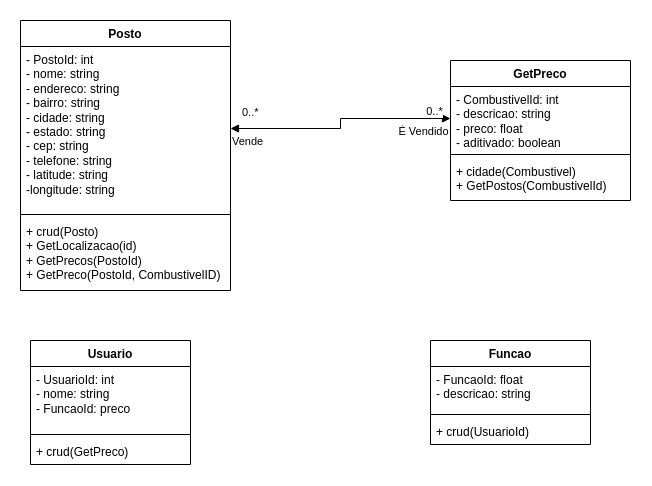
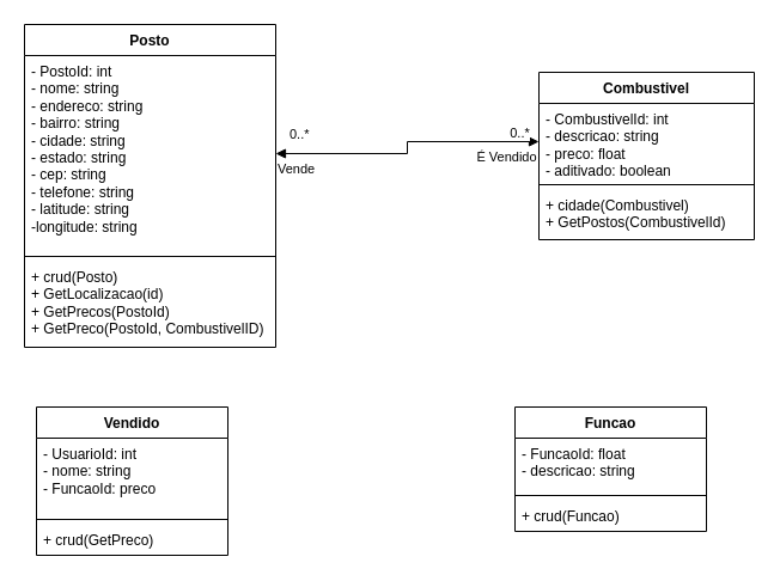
- <mxCell id="6" value="GetPreco&lt;br&gt;" style="swimlane;fontStyle=1;align=center;verticalAlign=top;childLayout=stackLayout;horizontal=1;startSize=26;horizontalStack=0;resizeParent=1;resizeParentMax=0;resizeLast=0;collapsible=1;marginBottom=0;whiteSpace=wrap;html=1;" vertex="1" parent="1"><mxGeometry x="450" y="60" width="180" height="140" as="geometry" /></mxCell>
+ <mxCell id="6" value="Combustivel&lt;br&gt;" style="swimlane;fontStyle=1;align=center;verticalAlign=top;childLayout=stackLayout;horizontal=1;startSize=26;horizontalStack=0;resizeParent=1;resizeParentMax=0;resizeLast=0;collapsible=1;marginBottom=0;whiteSpace=wrap;html=1;" vertex="1" parent="1"><mxGeometry x="450" y="60" width="180" height="140" as="geometry" /></mxCell>
- <mxCell id="10" value="Usuario&lt;br&gt;" style="swimlane;fontStyle=1;align=center;verticalAlign=top;childLayout=stackLayout;horizontal=1;startSize=26;horizontalStack=0;resizeParent=1;resizeParentMax=0;resizeLast=0;collapsible=1;marginBottom=0;whiteSpace=wrap;html=1;" vertex="1" parent="1"><mxGeometry x="30" y="340" width="160" height="124" as="geometry"><mxRectangle x="150" y="220" width="90" height="30" as="alternateBounds" /></mxGeometry></mxCell>
+ <mxCell id="10" value="Vendido&lt;br&gt;" style="swimlane;fontStyle=1;align=center;verticalAlign=top;childLayout=stackLayout;horizontal=1;startSize=26;horizontalStack=0;resizeParent=1;resizeParentMax=0;resizeLast=0;collapsible=1;marginBottom=0;whiteSpace=wrap;html=1;" vertex="1" parent="1"><mxGeometry x="30" y="340" width="160" height="124" as="geometry"><mxRectangle x="150" y="220" width="90" height="30" as="alternateBounds" /></mxGeometry></mxCell>
- <mxCell id="17" value="+ crud(UsuarioId)" style="text;strokeColor=none;fillColor=none;align=left;verticalAlign=top;spacingLeft=4;spacingRight=4;overflow=hidden;rotatable=0;points=[[0,0.5],[1,0.5]];portConstraint=eastwest;whiteSpace=wrap;html=1;" vertex="1" parent="14"><mxGeometry y="78" width="160" height="26" as="geometry" /></mxCell>
+ <mxCell id="17" value="+ crud(Funcao)" style="text;strokeColor=none;fillColor=none;align=left;verticalAlign=top;spacingLeft=4;spacingRight=4;overflow=hidden;rotatable=0;points=[[0,0.5],[1,0.5]];portConstraint=eastwest;whiteSpace=wrap;html=1;" vertex="1" parent="14"><mxGeometry y="78" width="160" height="26" as="geometry" /></mxCell>
